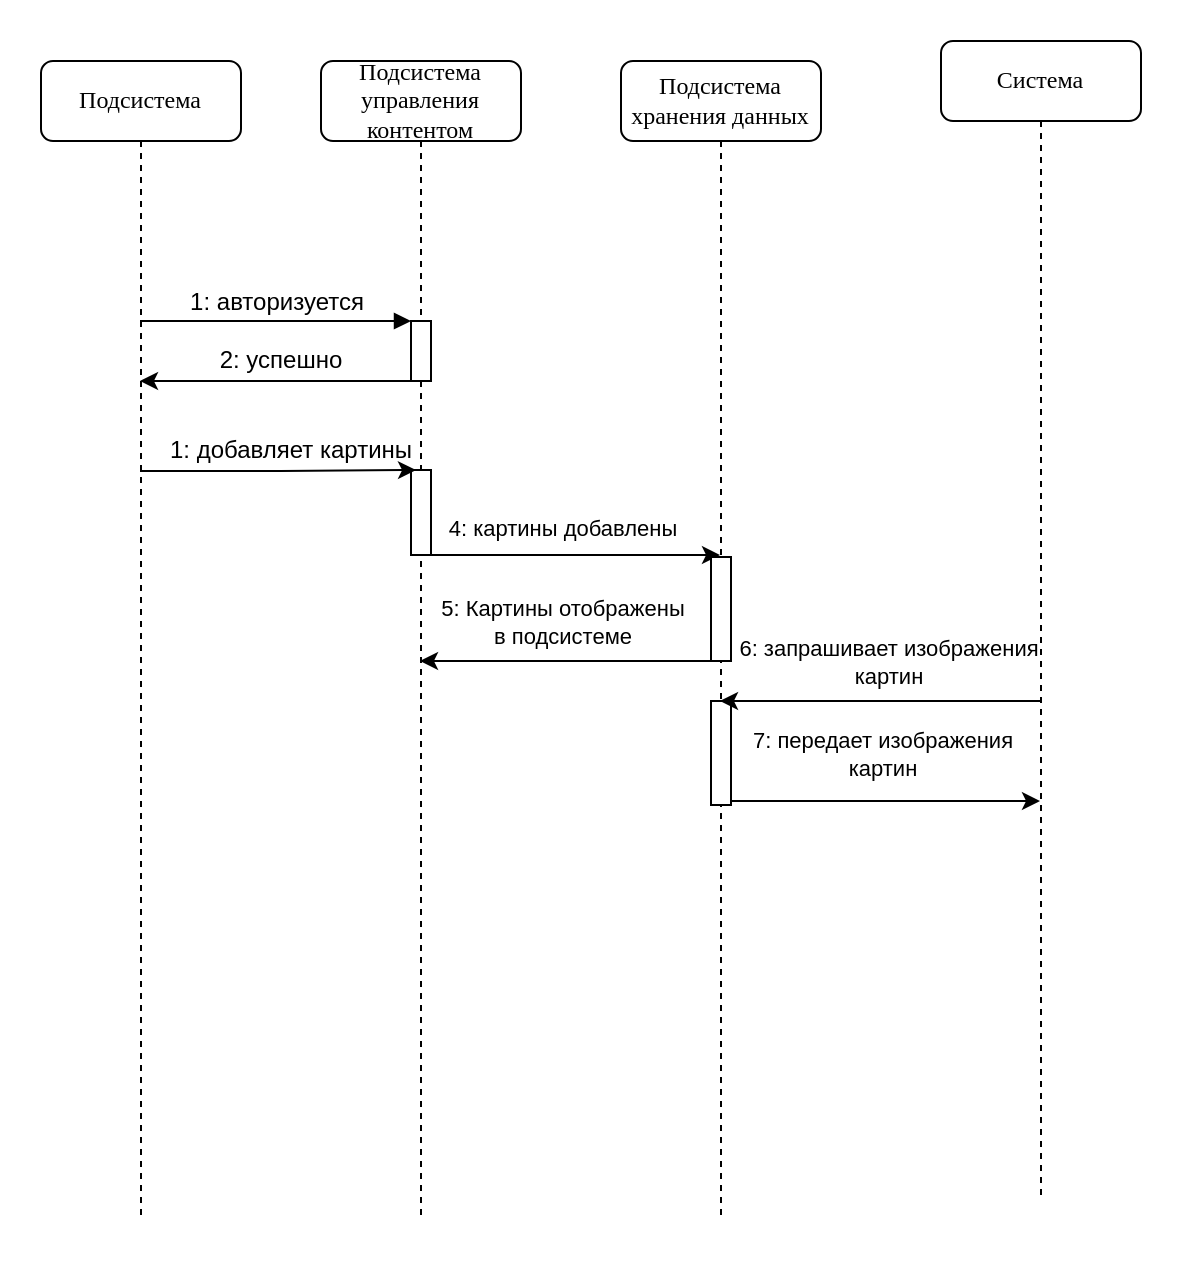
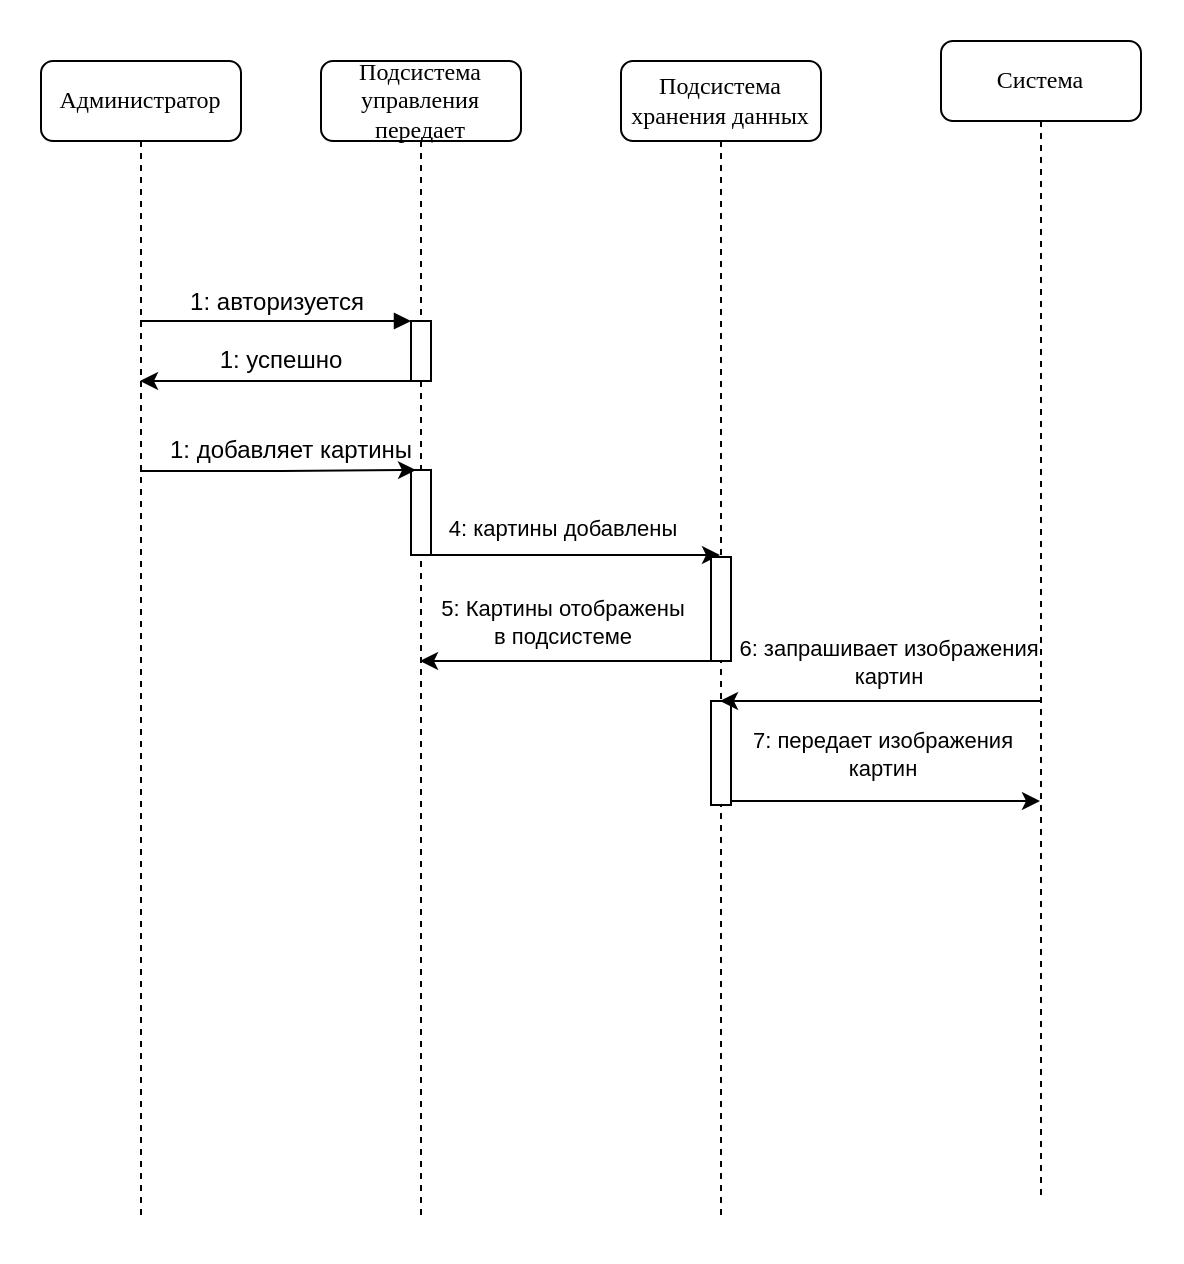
- <mxCell id="5" value="Подсистема" style="shape=umlLifeline;perimeter=lifelinePerimeter;whiteSpace=wrap;html=1;container=1;collapsible=0;recursiveResize=0;outlineConnect=0;rounded=1;shadow=0;comic=0;labelBackgroundColor=none;strokeWidth=1;fontFamily=Verdana;fontSize=12;align=center;" parent="1" vertex="1"><mxGeometry x="20" y="30" width="100" height="580" as="geometry" /></mxCell>
+ <mxCell id="5" value="Администратор" style="shape=umlLifeline;perimeter=lifelinePerimeter;whiteSpace=wrap;html=1;container=1;collapsible=0;recursiveResize=0;outlineConnect=0;rounded=1;shadow=0;comic=0;labelBackgroundColor=none;strokeWidth=1;fontFamily=Verdana;fontSize=12;align=center;" parent="1" vertex="1"><mxGeometry x="20" y="30" width="100" height="580" as="geometry" /></mxCell>
- <mxCell id="2" value="Подсистема управления контентом" style="shape=umlLifeline;perimeter=lifelinePerimeter;whiteSpace=wrap;html=1;container=1;collapsible=0;recursiveResize=0;outlineConnect=0;rounded=1;shadow=0;comic=0;labelBackgroundColor=none;strokeWidth=1;fontFamily=Verdana;fontSize=12;align=center;" parent="1" vertex="1"><mxGeometry x="160" y="30" width="100" height="580" as="geometry" /></mxCell>
+ <mxCell id="2" value="Подсистема управления передает" style="shape=umlLifeline;perimeter=lifelinePerimeter;whiteSpace=wrap;html=1;container=1;collapsible=0;recursiveResize=0;outlineConnect=0;rounded=1;shadow=0;comic=0;labelBackgroundColor=none;strokeWidth=1;fontFamily=Verdana;fontSize=12;align=center;" parent="1" vertex="1"><mxGeometry x="160" y="30" width="100" height="580" as="geometry" /></mxCell>
- <mxCell id="8" value="2: успешно" style="text;html=1;align=center;verticalAlign=middle;resizable=0;points=[];autosize=1;strokeColor=none;fillColor=none;" vertex="1" parent="1"><mxGeometry x="100" y="165" width="80" height="30" as="geometry" /></mxCell>
+ <mxCell id="8" value="1: успешно" style="text;html=1;align=center;verticalAlign=middle;resizable=0;points=[];autosize=1;strokeColor=none;fillColor=none;" vertex="1" parent="1"><mxGeometry x="100" y="165" width="80" height="30" as="geometry" /></mxCell>
